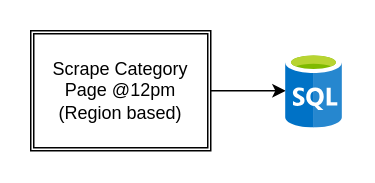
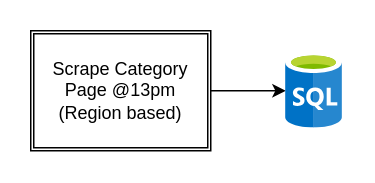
- <mxCell id="3" value="Scrape Category Page @12pm (Region based)" style="shape=ext;double=1;rounded=0;whiteSpace=wrap;html=1;" vertex="1" parent="1"><mxGeometry x="20" y="20" width="120" height="80" as="geometry" /></mxCell>
+ <mxCell id="3" value="Scrape Category Page @13pm (Region based)" style="shape=ext;double=1;rounded=0;whiteSpace=wrap;html=1;" vertex="1" parent="1"><mxGeometry x="20" y="20" width="120" height="80" as="geometry" /></mxCell>
